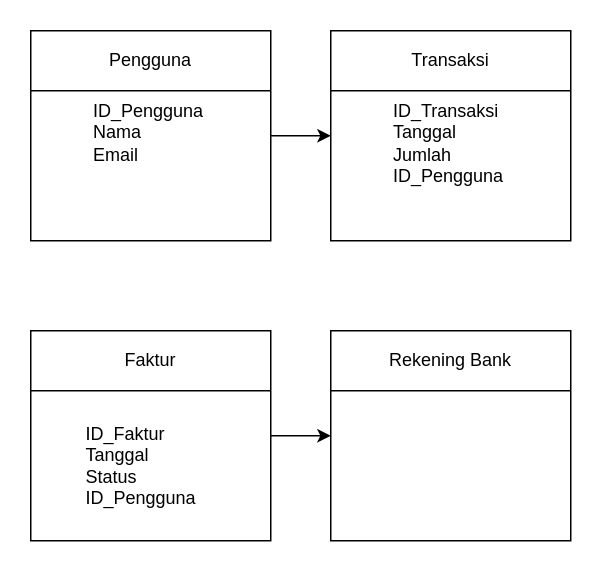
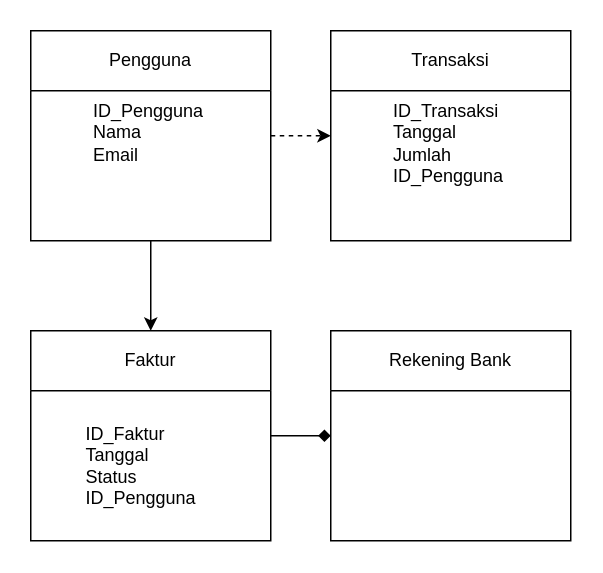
- <mxCell id="9" edge="1" parent="1" source="2" target="4"><mxGeometry relative="1" as="geometry" /></mxCell>
+ <mxCell id="9" edge="1" parent="1" source="2" target="4" style="dashed=1;"><mxGeometry relative="1" as="geometry" /></mxCell>
+ <mxCell id="10" edge="1" parent="1" source="2" target="6"><mxGeometry relative="1" as="geometry" /></mxCell>
- <mxCell id="11" edge="1" parent="1" source="6" target="8"><mxGeometry relative="1" as="geometry" /></mxCell>
+ <mxCell id="11" edge="1" parent="1" source="6" target="8" style="endArrow=diamond;"><mxGeometry relative="1" as="geometry" /></mxCell>
